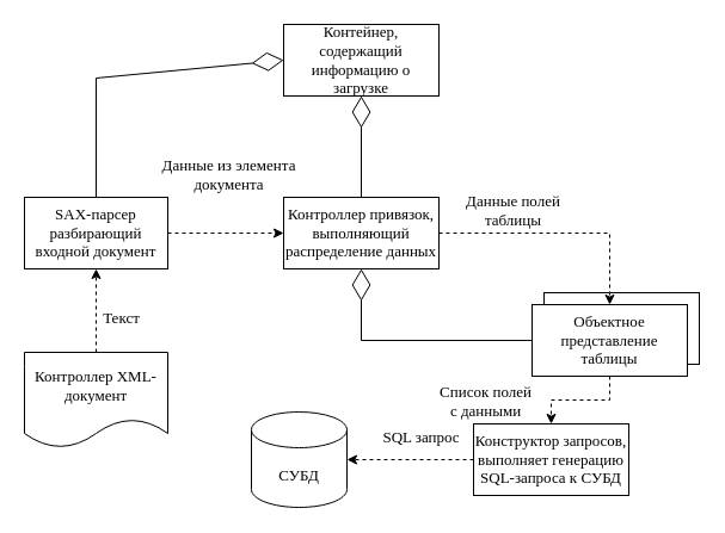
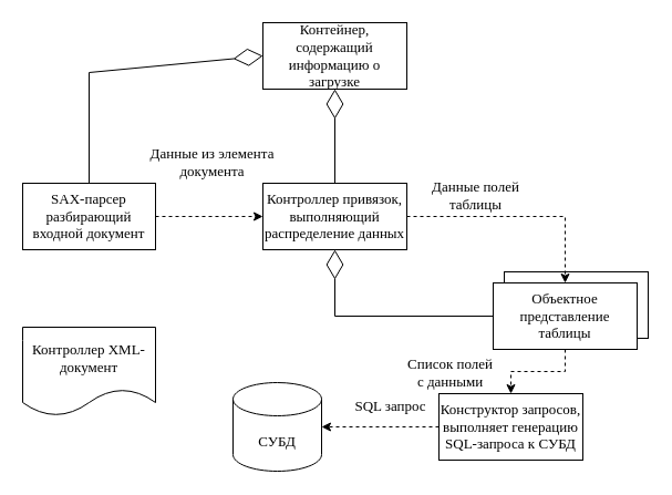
- <mxCell id="12" value="" style="endArrow=classic;html=1;rounded=0;exitX=0.5;exitY=0;exitDx=0;exitDy=0;entryX=0.5;entryY=1;entryDx=0;entryDy=0;dashed=1;fontSize=13;fontFamily=Times New Roman;" edge="1" parent="1" source="2" target="3"><mxGeometry width="50" height="50" relative="1" as="geometry"><mxPoint x="230" y="275" as="sourcePoint" /><mxPoint x="280" y="225" as="targetPoint" /></mxGeometry></mxCell>
- <mxCell id="13" value="Текст" style="edgeLabel;html=1;align=center;verticalAlign=middle;resizable=0;points=[];fontSize=13;fontFamily=Times New Roman;" vertex="1" connectable="0" parent="12"><mxGeometry x="0.429" y="-1" relative="1" as="geometry"><mxPoint x="19" y="20" as="offset" /></mxGeometry></mxCell>
